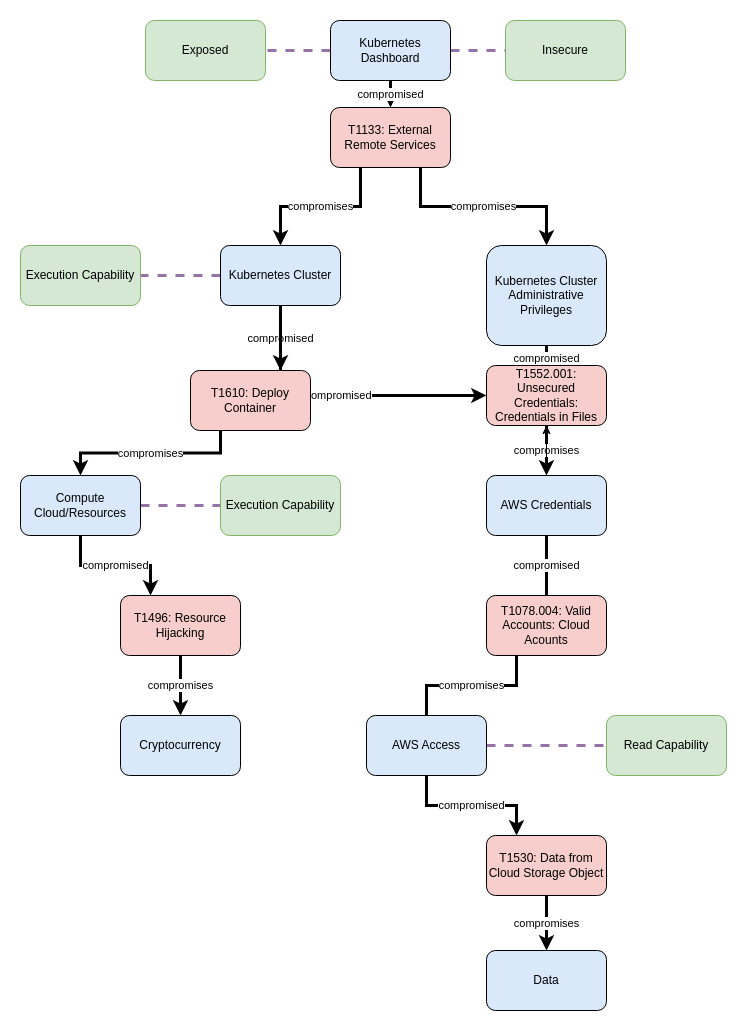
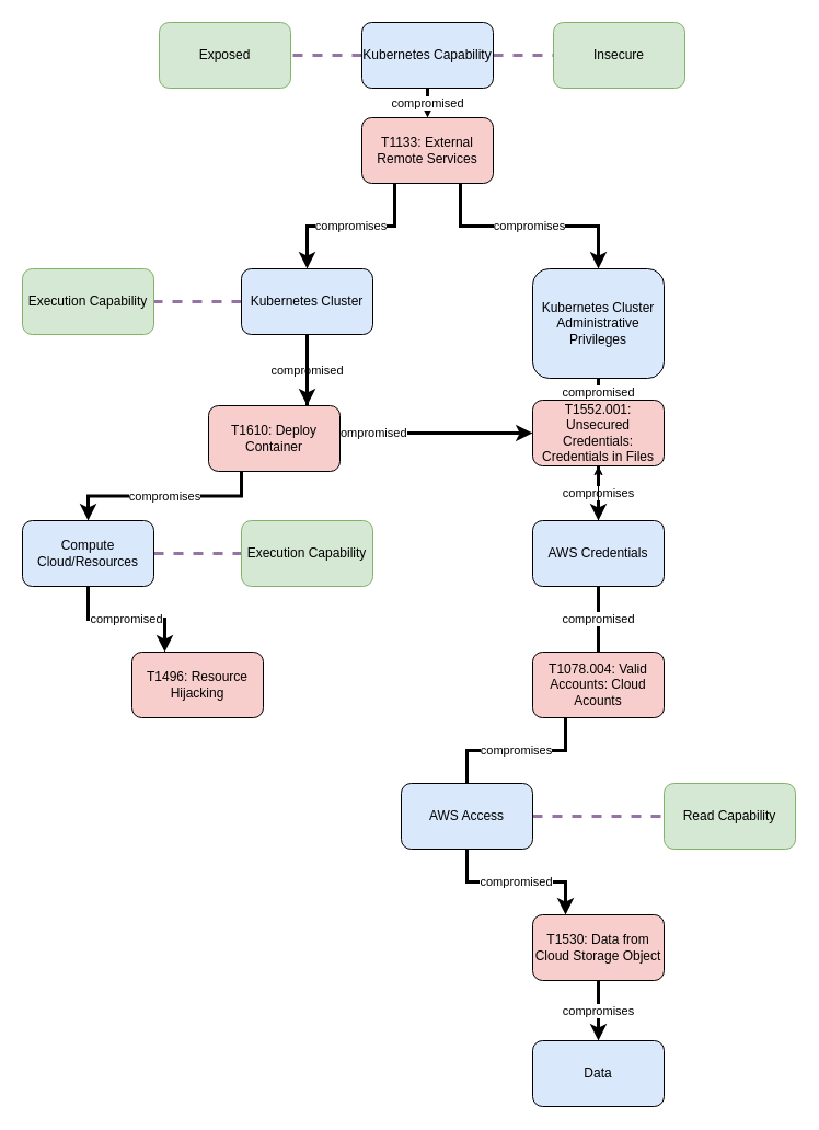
- <mxCell id="38" value="Kubernetes Dashboard" style="rounded=1;whiteSpace=wrap;html=1;fillColor=#dae8fc;strokeColor=#000000;" parent="1" vertex="1"><mxGeometry x="330" y="20" width="120" height="60" as="geometry" /></mxCell>
+ <mxCell id="38" value="Kubernetes Capability" style="rounded=1;whiteSpace=wrap;html=1;fillColor=#dae8fc;strokeColor=#000000;" parent="1" vertex="1"><mxGeometry x="330" y="20" width="120" height="60" as="geometry" /></mxCell>
- <mxCell id="32" value="compromises" style="edgeStyle=orthogonalEdgeStyle;rounded=0;orthogonalLoop=1;jettySize=auto;html=1;exitX=0.5;exitY=1;exitDx=0;exitDy=0;strokeWidth=3;fillColor=#fff2cc;strokeColor=#000000;" parent="1" source="33" target="34" edge="1"><mxGeometry relative="1" as="geometry" /></mxCell>
- <mxCell id="34" value="Cryptocurrency" style="rounded=1;whiteSpace=wrap;html=1;fillColor=#dae8fc;strokeColor=#000000;" parent="1" vertex="1"><mxGeometry x="120" y="715" width="120" height="60" as="geometry" /></mxCell>
